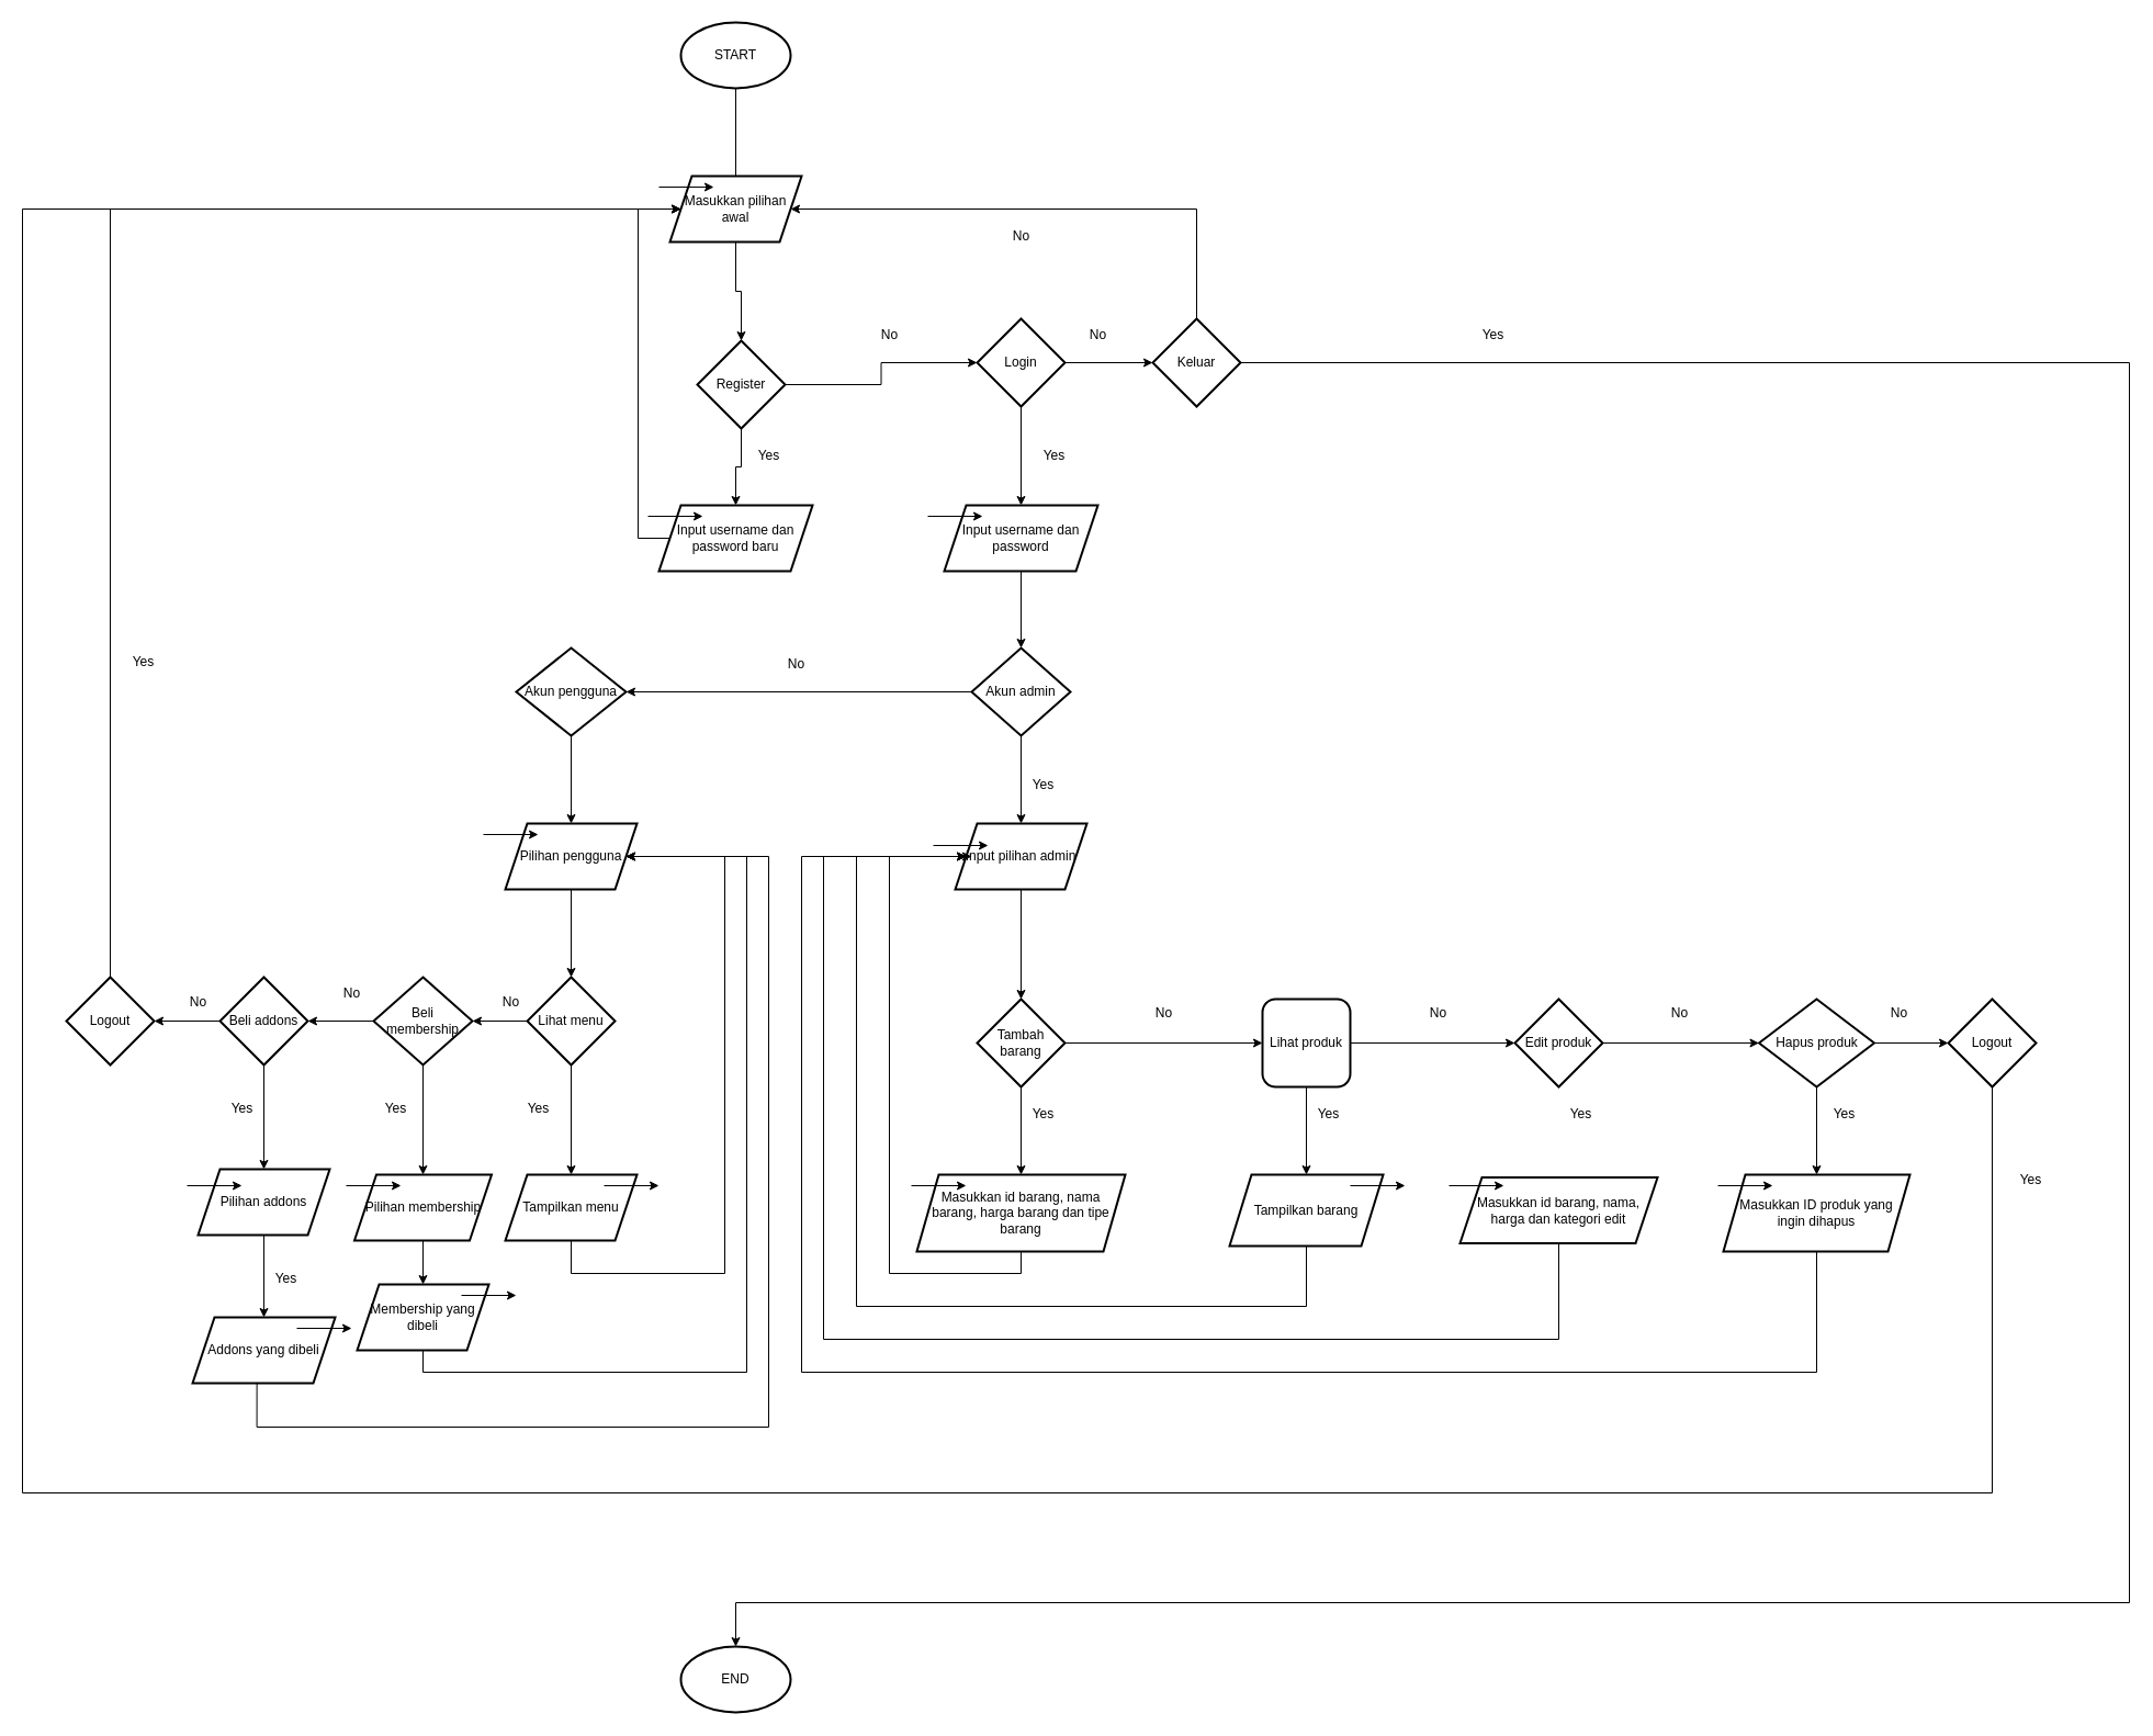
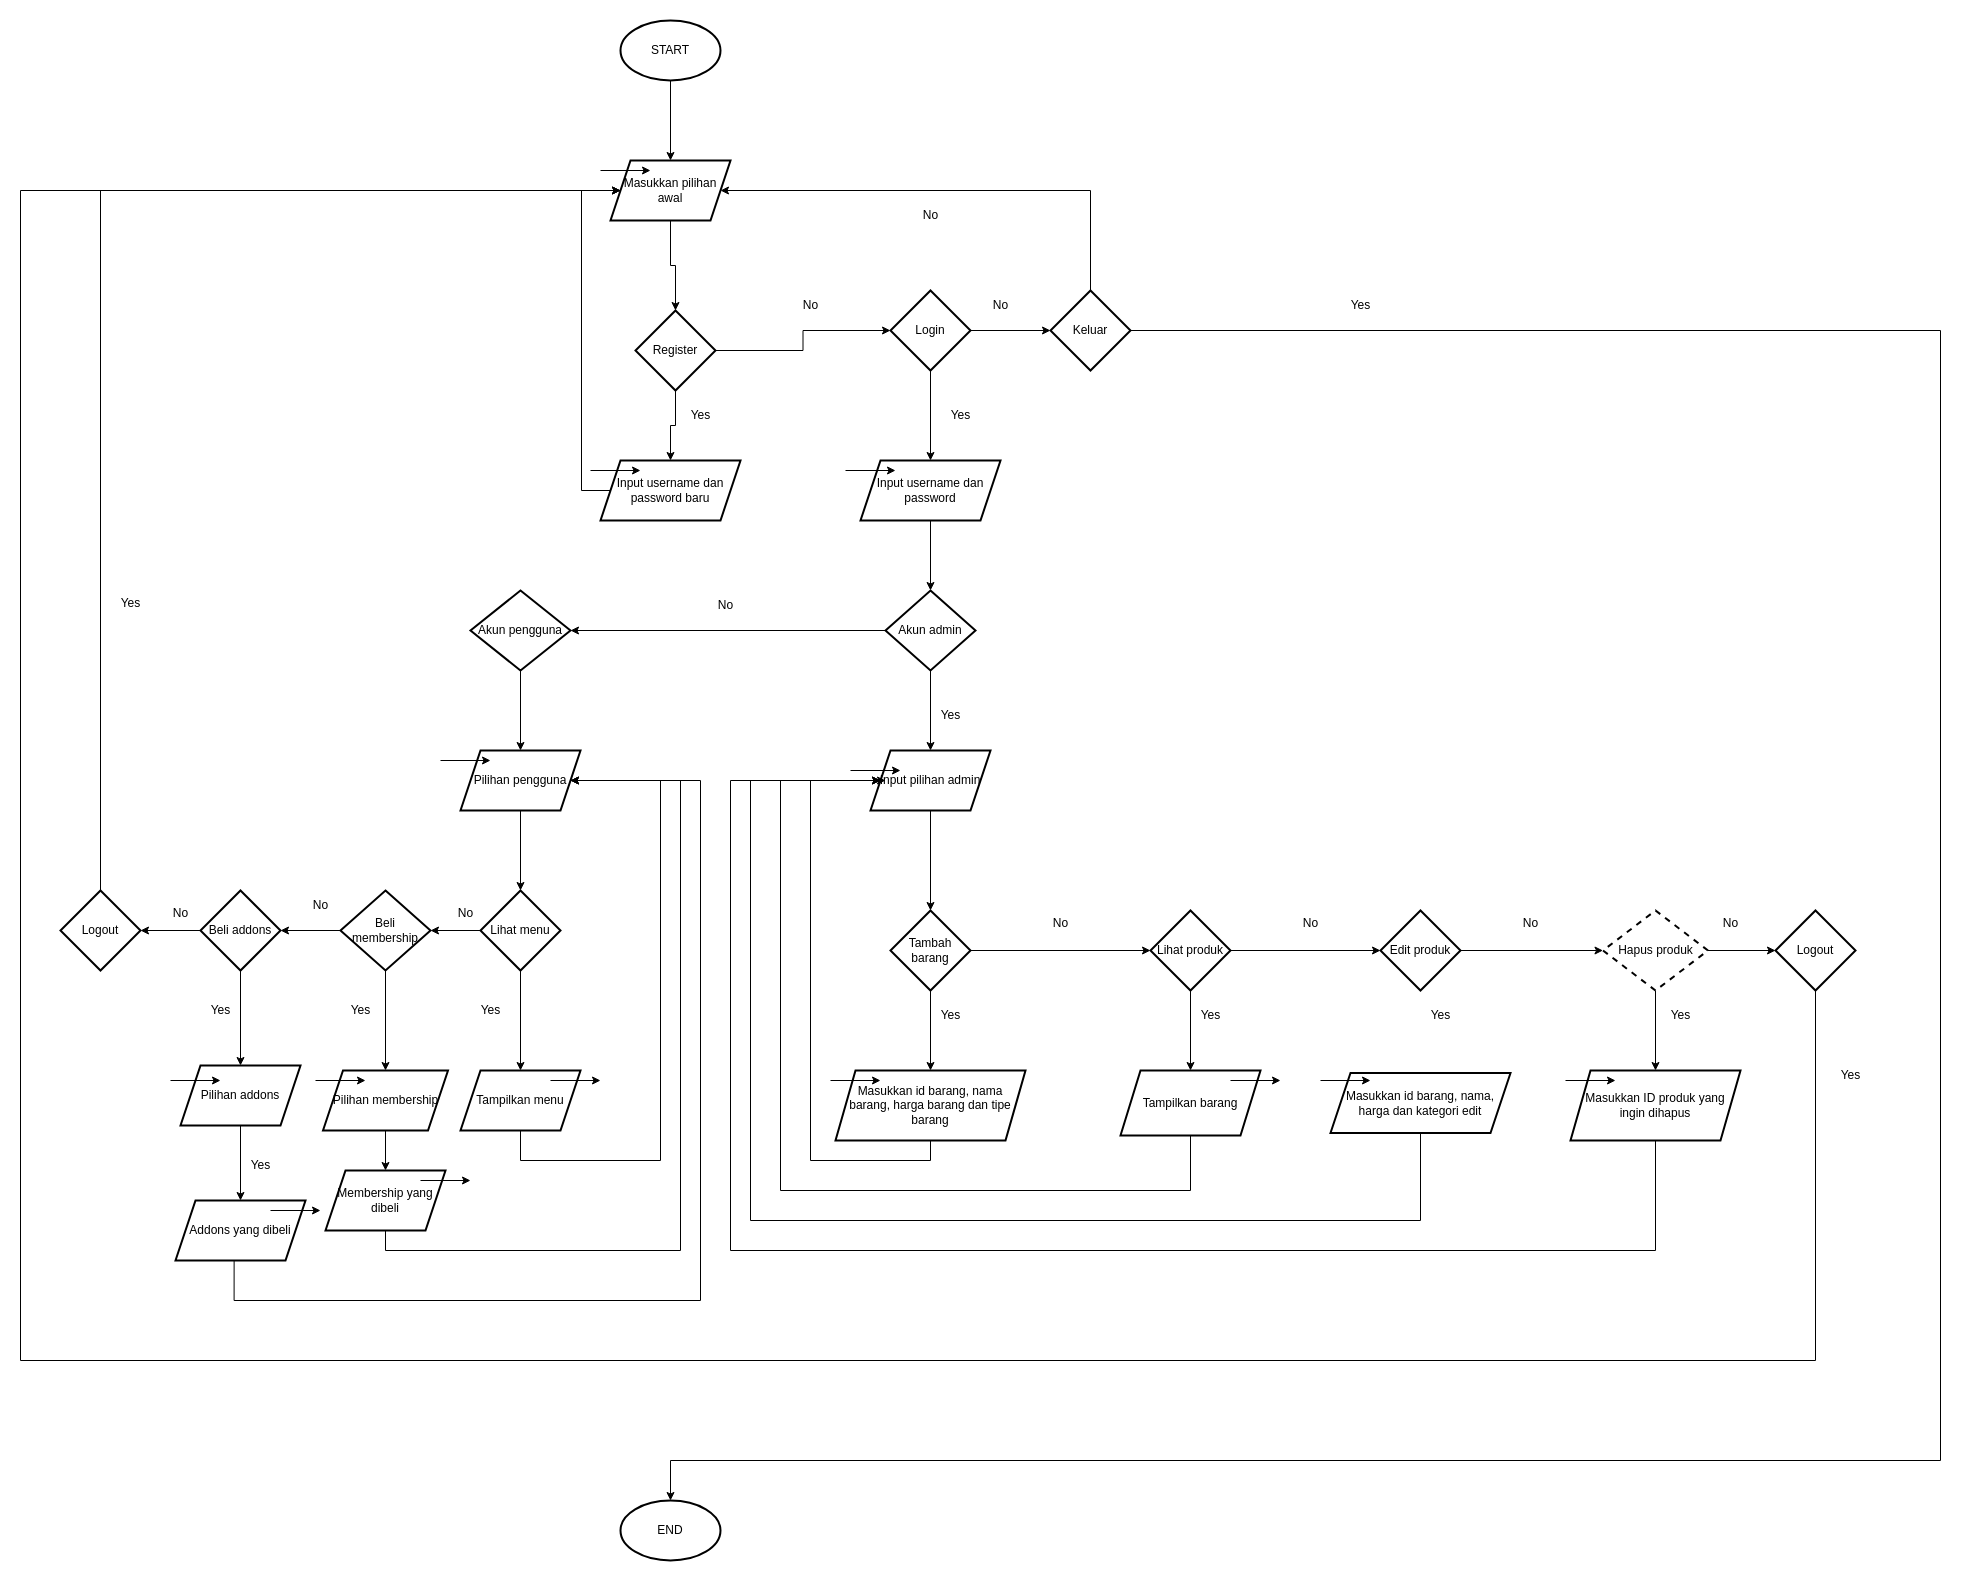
- <mxCell id="2" value="" style="edgeStyle=orthogonalEdgeStyle;rounded=0;orthogonalLoop=1;jettySize=auto;html=1;endArrow=none;" parent="1" source="3" target="5" edge="1"><mxGeometry relative="1" as="geometry" /></mxCell>
+ <mxCell id="2" value="" style="edgeStyle=orthogonalEdgeStyle;rounded=0;orthogonalLoop=1;jettySize=auto;html=1;" parent="1" source="3" target="5" edge="1"><mxGeometry relative="1" as="geometry" /></mxCell>
- <mxCell id="71" value="Lihat produk" style="whiteSpace=wrap;html=1;strokeWidth=2;rounded=1;" parent="1" vertex="1"><mxGeometry x="1150" y="910" width="80" height="80" as="geometry" /></mxCell>
+ <mxCell id="71" value="Lihat produk" style="rhombus;whiteSpace=wrap;html=1;strokeWidth=2;" parent="1" vertex="1"><mxGeometry x="1150" y="910" width="80" height="80" as="geometry" /></mxCell>
- <mxCell id="91" value="Hapus produk" style="rhombus;whiteSpace=wrap;html=1;strokeWidth=2;" parent="1" vertex="1"><mxGeometry x="1602.5" y="910" width="105" height="80" as="geometry" /></mxCell>
+ <mxCell id="91" value="Hapus produk" style="rhombus;whiteSpace=wrap;html=1;strokeWidth=2;dashed=1;" parent="1" vertex="1"><mxGeometry x="1602.5" y="910" width="105" height="80" as="geometry" /></mxCell>
